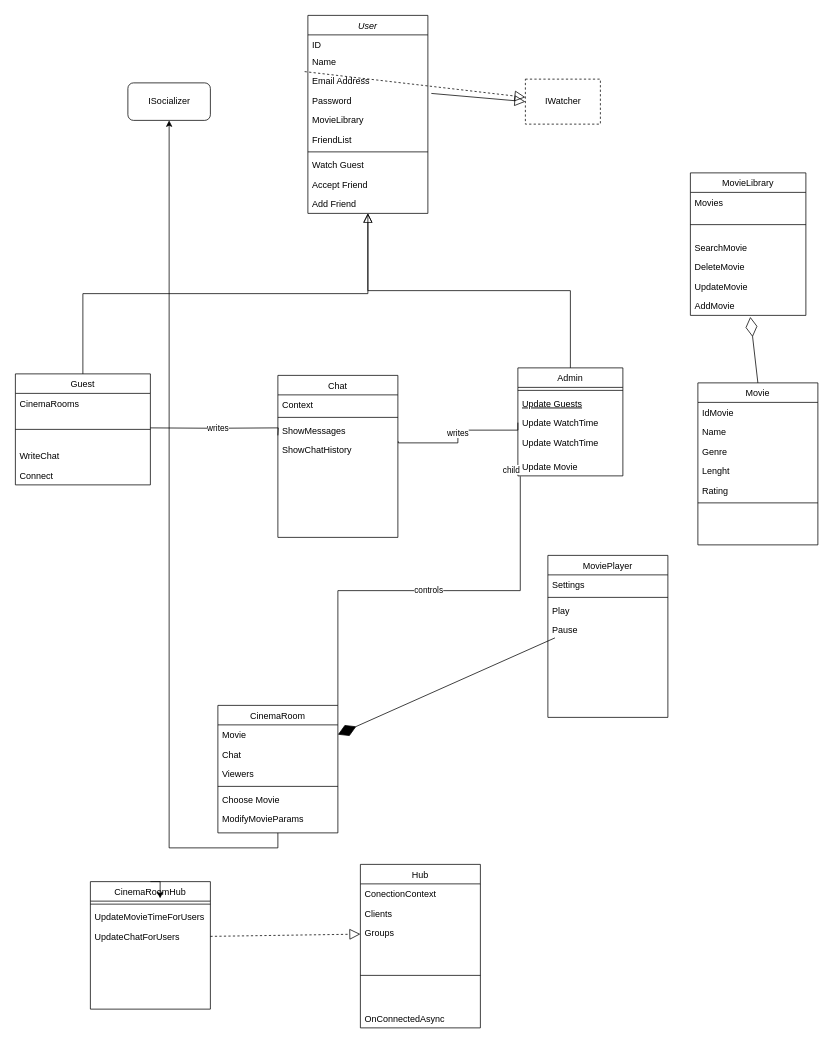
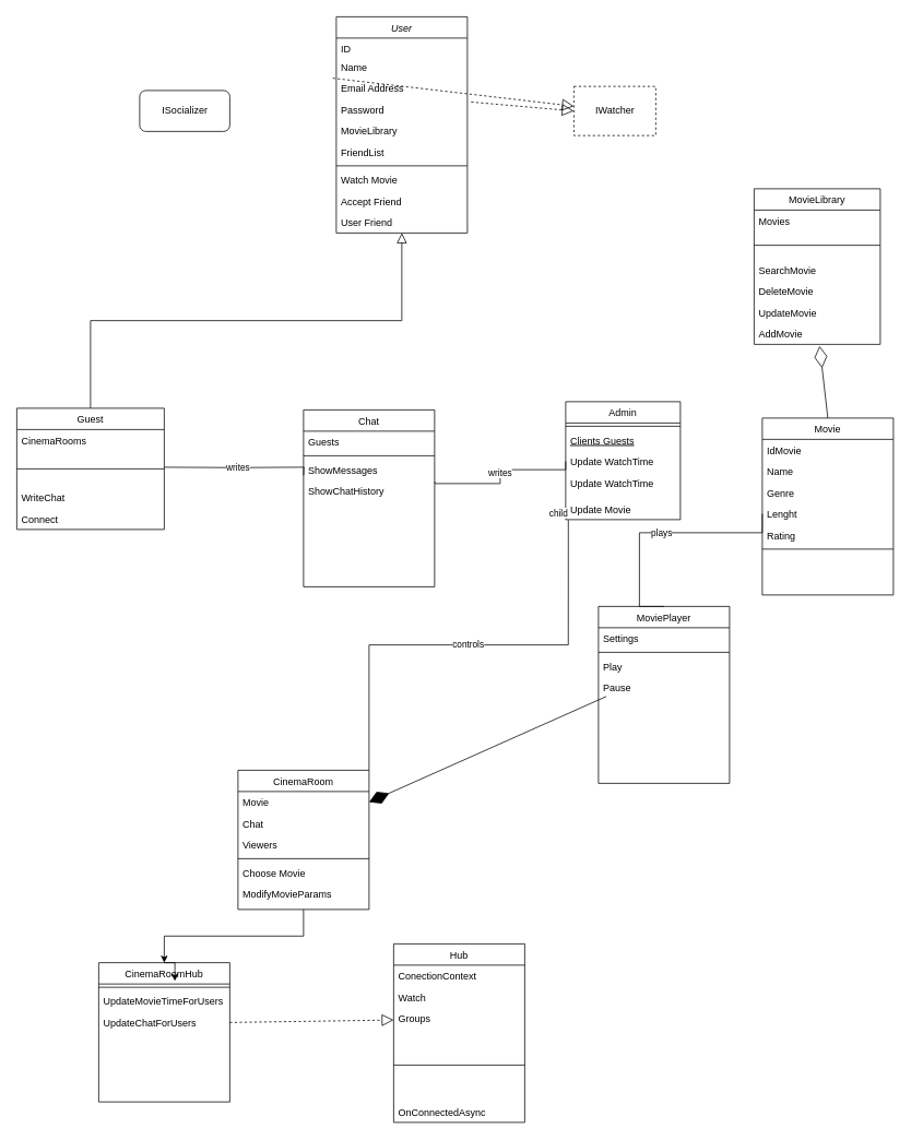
- <mxCell id="52" value="" style="endArrow=block;dashed=0;endFill=0;endSize=12;html=1;rounded=0;entryX=0;entryY=0.5;entryDx=0;entryDy=0;exitX=1.029;exitY=0.157;exitDx=0;exitDy=0;exitPerimeter=0;" edge="1" parent="1" source="6" target="51"><mxGeometry width="160" relative="1" as="geometry"><mxPoint x="580" y="150" as="sourcePoint" /><mxPoint x="700" y="160" as="targetPoint" /><Array as="points" /></mxGeometry></mxCell>
+ <mxCell id="52" value="" style="endArrow=block;dashed=1;endFill=0;endSize=12;html=1;rounded=0;entryX=0;entryY=0.5;entryDx=0;entryDy=0;exitX=1.029;exitY=0.157;exitDx=0;exitDy=0;exitPerimeter=0;" edge="1" parent="1" source="6" target="51"><mxGeometry width="160" relative="1" as="geometry"><mxPoint x="580" y="150" as="sourcePoint" /><mxPoint x="700" y="160" as="targetPoint" /><Array as="points" /></mxGeometry></mxCell>
- <mxCell id="10" value="Watch Guest" style="text;align=left;verticalAlign=top;spacingLeft=4;spacingRight=4;overflow=hidden;rotatable=0;points=[[0,0.5],[1,0.5]];portConstraint=eastwest;" parent="2" vertex="1"><mxGeometry y="186" width="160" height="26" as="geometry" /></mxCell>
+ <mxCell id="10" value="Watch Movie" style="text;align=left;verticalAlign=top;spacingLeft=4;spacingRight=4;overflow=hidden;rotatable=0;points=[[0,0.5],[1,0.5]];portConstraint=eastwest;" parent="2" vertex="1"><mxGeometry y="186" width="160" height="26" as="geometry" /></mxCell>
- <mxCell id="12" value="Add Friend" style="text;align=left;verticalAlign=top;spacingLeft=4;spacingRight=4;overflow=hidden;rotatable=0;points=[[0,0.5],[1,0.5]];portConstraint=eastwest;" parent="2" vertex="1"><mxGeometry y="238" width="160" height="26" as="geometry" /></mxCell>
+ <mxCell id="12" value="User Friend" style="text;align=left;verticalAlign=top;spacingLeft=4;spacingRight=4;overflow=hidden;rotatable=0;points=[[0,0.5],[1,0.5]];portConstraint=eastwest;" parent="2" vertex="1"><mxGeometry y="238" width="160" height="26" as="geometry" /></mxCell>
- <mxCell id="25" value="" style="endArrow=open;endSize=10;endFill=0;shadow=0;strokeWidth=1;rounded=0;edgeStyle=elbowEdgeStyle;elbow=vertical;" parent="1" source="20" target="2" edge="1"><mxGeometry width="160" relative="1" as="geometry"><mxPoint x="710" y="1033" as="sourcePoint" /><mxPoint x="810" y="931" as="targetPoint" /></mxGeometry></mxCell>
+ <mxCell id="25" value="" style="endArrow=block;endSize=10;endFill=0;shadow=0;strokeWidth=1;rounded=0;edgeStyle=elbowEdgeStyle;elbow=vertical;" parent="1" source="20" target="2" edge="1"><mxGeometry width="160" relative="1" as="geometry"><mxPoint x="710" y="1033" as="sourcePoint" /><mxPoint x="810" y="931" as="targetPoint" /></mxGeometry></mxCell>
- <mxCell id="19" value="" style="endArrow=block;endSize=10;endFill=0;shadow=0;strokeWidth=1;rounded=0;edgeStyle=elbowEdgeStyle;elbow=vertical;" parent="1" source="13" target="2" edge="1"><mxGeometry width="160" relative="1" as="geometry"><mxPoint x="700" y="863" as="sourcePoint" /><mxPoint x="700" y="863" as="targetPoint" /></mxGeometry></mxCell>
- <mxCell id="15" value="Update Guests" style="text;align=left;verticalAlign=top;spacingLeft=4;spacingRight=4;overflow=hidden;rotatable=0;points=[[0,0.5],[1,0.5]];portConstraint=eastwest;fontStyle=4" parent="13" vertex="1"><mxGeometry y="34" width="140" height="26" as="geometry" /></mxCell>
+ <mxCell id="15" value="Clients Guests" style="text;align=left;verticalAlign=top;spacingLeft=4;spacingRight=4;overflow=hidden;rotatable=0;points=[[0,0.5],[1,0.5]];portConstraint=eastwest;fontStyle=4" parent="13" vertex="1"><mxGeometry y="34" width="140" height="26" as="geometry" /></mxCell>
- <mxCell id="61" value="Context" style="text;align=left;verticalAlign=top;spacingLeft=4;spacingRight=4;overflow=hidden;rotatable=0;points=[[0,0.5],[1,0.5]];portConstraint=eastwest;rounded=0;shadow=0;html=0;" vertex="1" parent="60"><mxGeometry y="26" width="160" height="26" as="geometry" /></mxCell>
+ <mxCell id="61" value="Guests" style="text;align=left;verticalAlign=top;spacingLeft=4;spacingRight=4;overflow=hidden;rotatable=0;points=[[0,0.5],[1,0.5]];portConstraint=eastwest;rounded=0;shadow=0;html=0;" vertex="1" parent="60"><mxGeometry y="26" width="160" height="26" as="geometry" /></mxCell>
+ <mxCell id="58" value="plays" style="endArrow=none;html=1;edgeStyle=orthogonalEdgeStyle;rounded=0;exitX=0.5;exitY=0;exitDx=0;exitDy=0;entryX=0;entryY=0.5;entryDx=0;entryDy=0;" edge="1" parent="1" source="53" target="45"><mxGeometry relative="1" as="geometry"><mxPoint x="840" y="680" as="sourcePoint" /><mxPoint x="1070" y="810" as="targetPoint" /><Array as="points"><mxPoint x="780" y="650" /><mxPoint x="930" y="650" /></Array></mxGeometry></mxCell>
- <mxCell id="26" style="edgeStyle=orthogonalEdgeStyle;rounded=0;orthogonalLoop=1;jettySize=auto;html=1;exitX=0.5;exitY=1;exitDx=0;exitDy=0;" edge="1" parent="1" source="27" target="50"><mxGeometry relative="1" as="geometry" /></mxCell>
+ <mxCell id="26" style="edgeStyle=orthogonalEdgeStyle;rounded=0;orthogonalLoop=1;jettySize=auto;html=1;exitX=0.5;exitY=1;exitDx=0;exitDy=0;" edge="1" parent="1" source="27" target="69"><mxGeometry relative="1" as="geometry" /></mxCell>
- <mxCell id="77" value="Clients" style="text;align=left;verticalAlign=top;spacingLeft=4;spacingRight=4;overflow=hidden;rotatable=0;points=[[0,0.5],[1,0.5]];portConstraint=eastwest;" vertex="1" parent="75"><mxGeometry y="52" width="160" height="26" as="geometry" /></mxCell>
+ <mxCell id="77" value="Watch" style="text;align=left;verticalAlign=top;spacingLeft=4;spacingRight=4;overflow=hidden;rotatable=0;points=[[0,0.5],[1,0.5]];portConstraint=eastwest;" vertex="1" parent="75"><mxGeometry y="52" width="160" height="26" as="geometry" /></mxCell>
